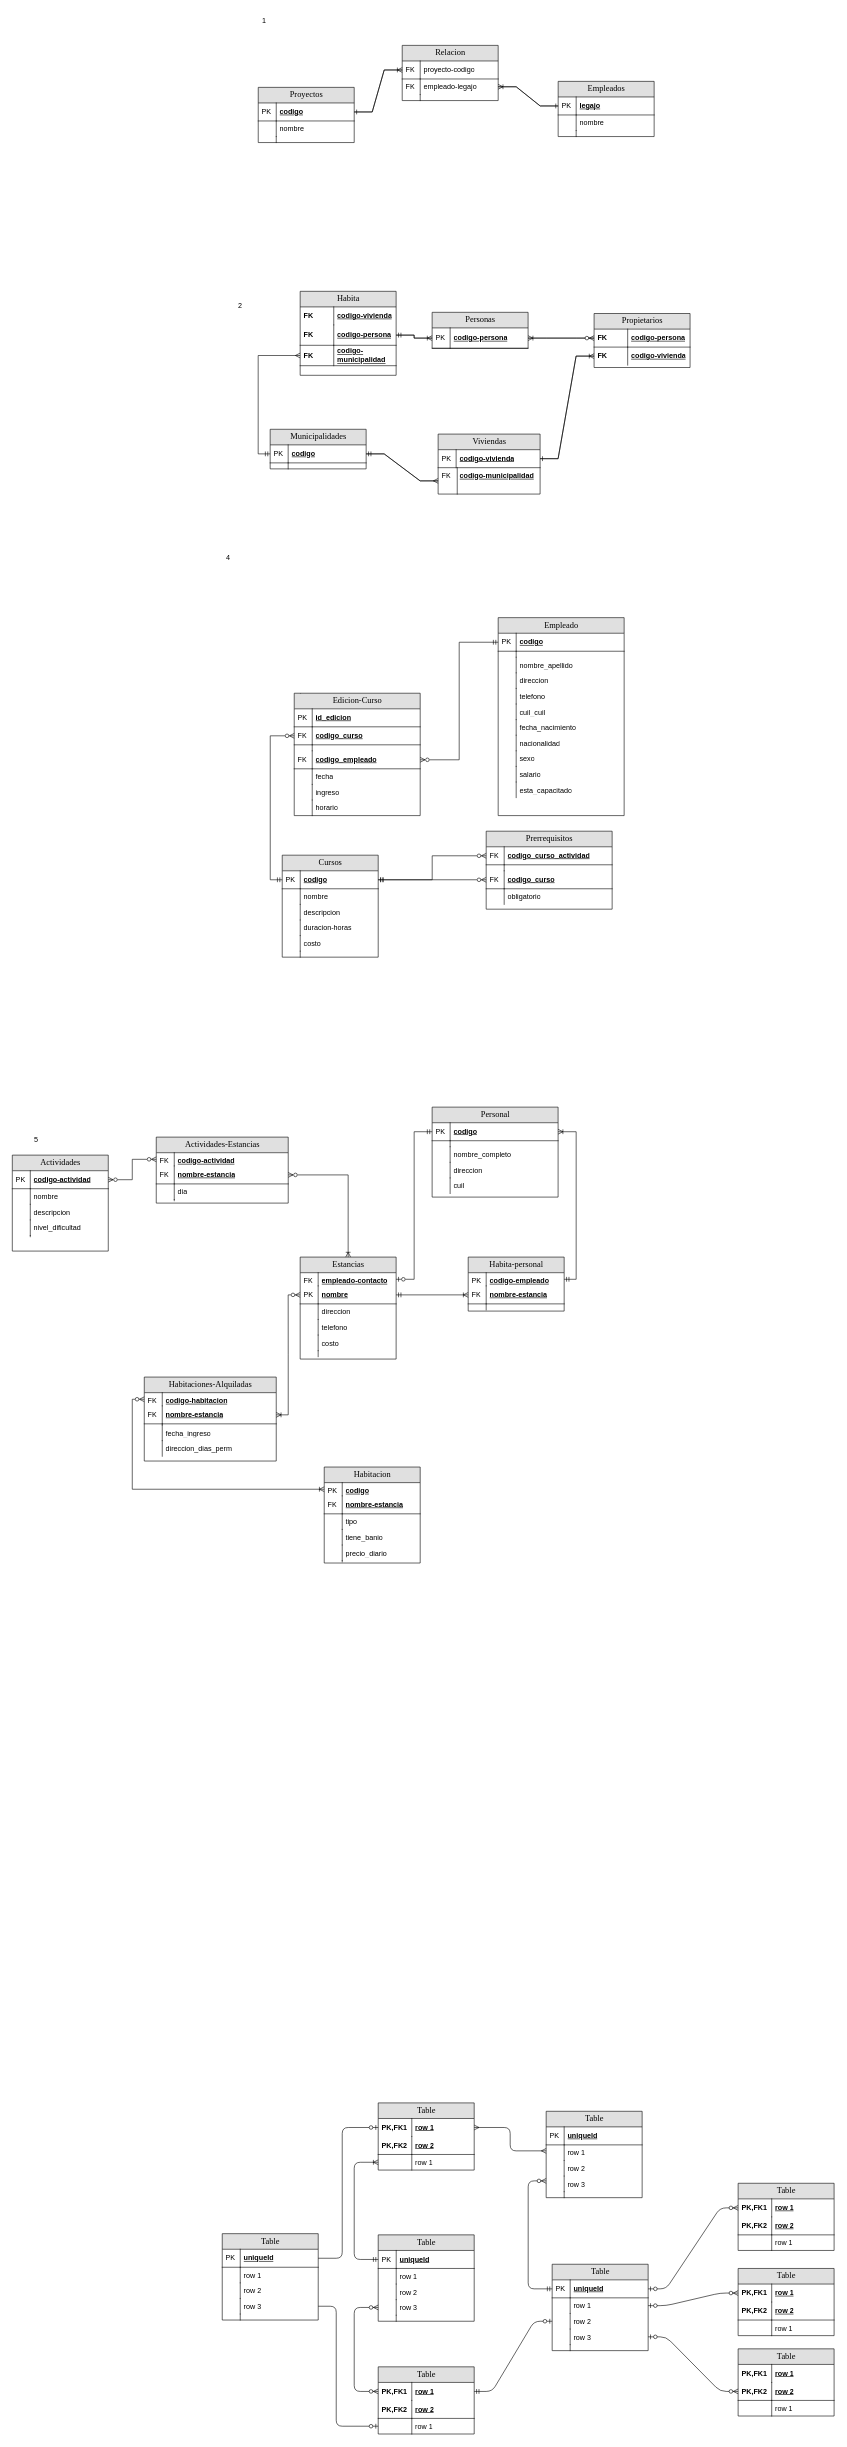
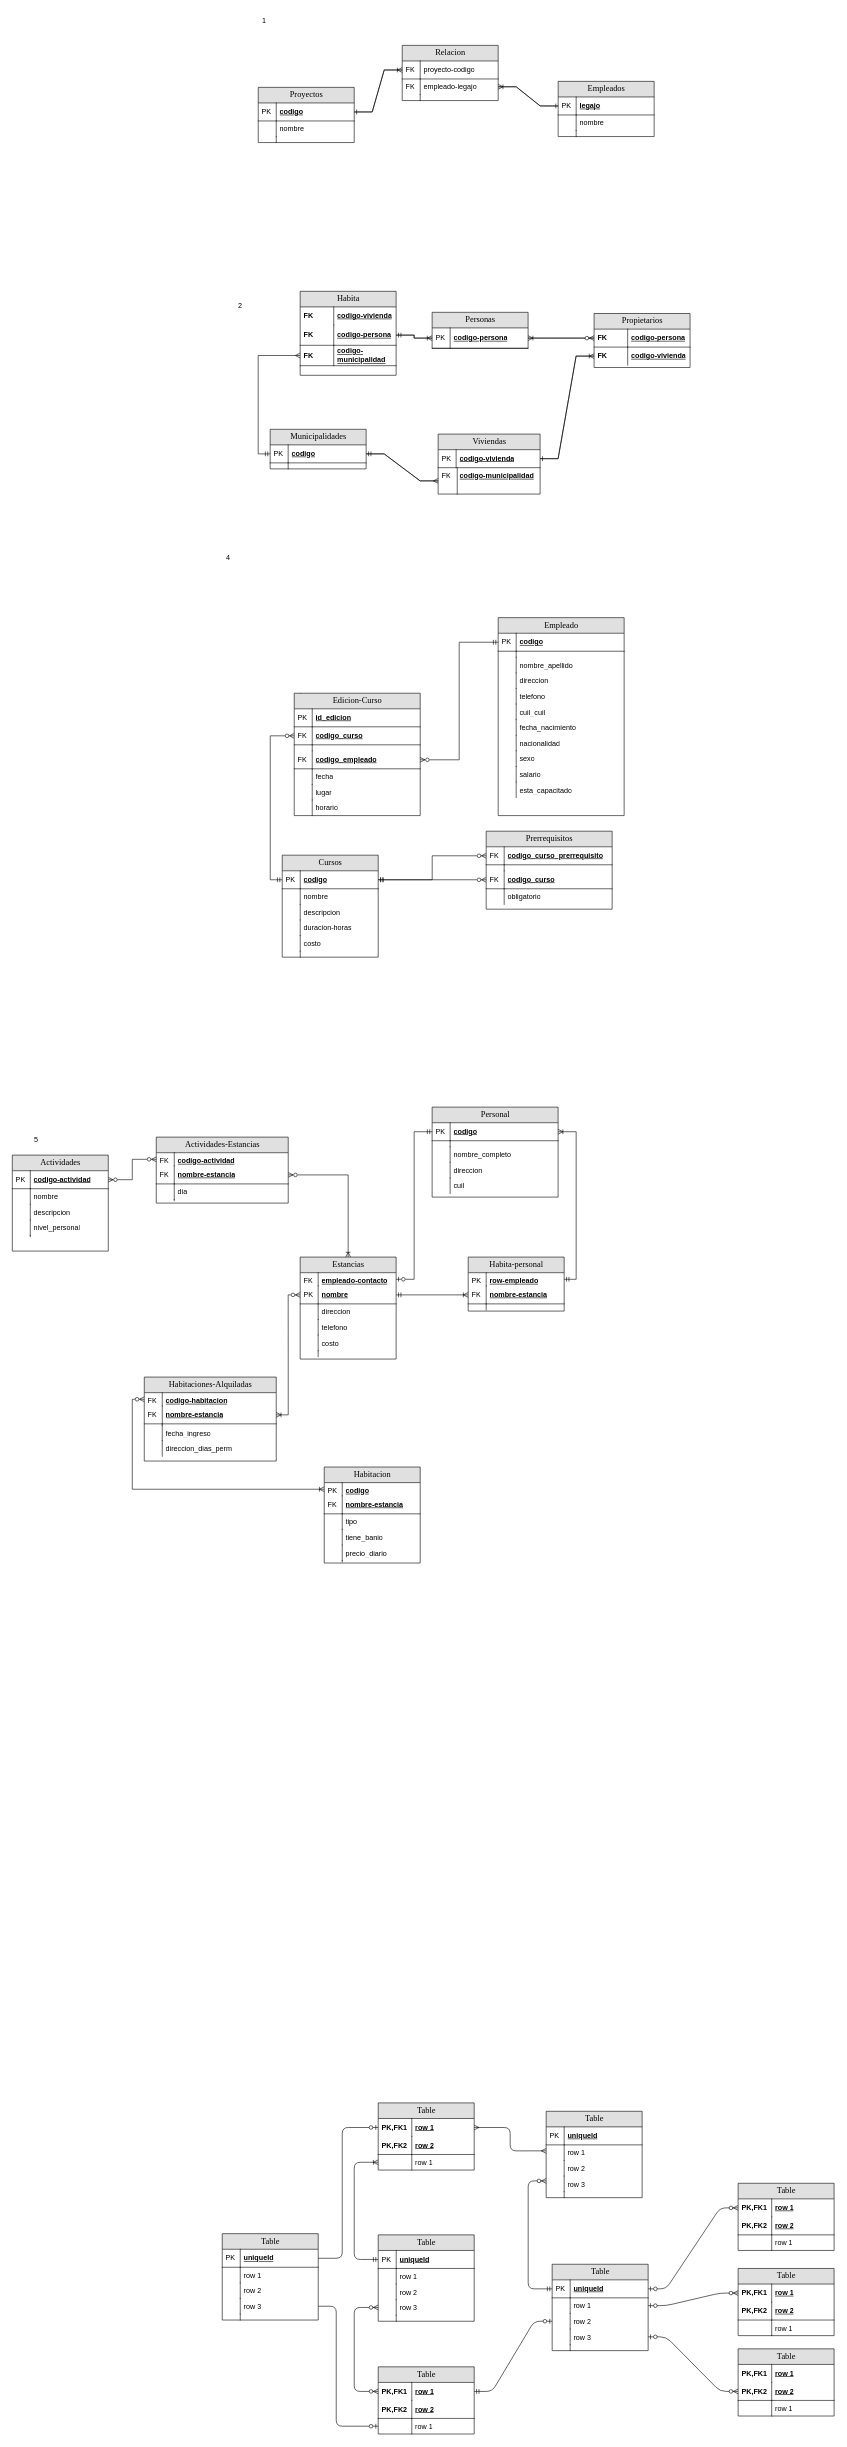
- <mxCell id="186" value="ingreso" style="shape=partialRectangle;top=0;left=0;right=0;bottom=0;html=1;align=left;verticalAlign=top;fillColor=none;spacingLeft=34;spacingRight=4;whiteSpace=wrap;overflow=hidden;rotatable=0;points=[[0,0.5],[1,0.5]];portConstraint=eastwest;dropTarget=0;" vertex="1" parent="175"><mxGeometry y="152" width="210" height="26" as="geometry" /></mxCell>
+ <mxCell id="186" value="lugar" style="shape=partialRectangle;top=0;left=0;right=0;bottom=0;html=1;align=left;verticalAlign=top;fillColor=none;spacingLeft=34;spacingRight=4;whiteSpace=wrap;overflow=hidden;rotatable=0;points=[[0,0.5],[1,0.5]];portConstraint=eastwest;dropTarget=0;" vertex="1" parent="175"><mxGeometry y="152" width="210" height="26" as="geometry" /></mxCell>
- <mxCell id="167" value="codigo_curso_actividad" style="shape=partialRectangle;top=0;left=0;right=0;bottom=1;html=1;align=left;verticalAlign=middle;fillColor=none;spacingLeft=34;spacingRight=4;whiteSpace=wrap;overflow=hidden;rotatable=0;points=[[0,0.5],[1,0.5]];portConstraint=eastwest;dropTarget=0;fontStyle=5;" vertex="1" parent="166"><mxGeometry y="26" width="210" height="30" as="geometry" /></mxCell>
+ <mxCell id="167" value="codigo_curso_prerrequisito" style="shape=partialRectangle;top=0;left=0;right=0;bottom=1;html=1;align=left;verticalAlign=middle;fillColor=none;spacingLeft=34;spacingRight=4;whiteSpace=wrap;overflow=hidden;rotatable=0;points=[[0,0.5],[1,0.5]];portConstraint=eastwest;dropTarget=0;fontStyle=5;" vertex="1" parent="166"><mxGeometry y="26" width="210" height="30" as="geometry" /></mxCell>
- <mxCell id="281" value="nivel_dificultad" style="shape=partialRectangle;top=0;left=0;right=0;bottom=0;html=1;align=left;verticalAlign=top;fillColor=none;spacingLeft=34;spacingRight=4;whiteSpace=wrap;overflow=hidden;rotatable=0;points=[[0,0.5],[1,0.5]];portConstraint=eastwest;dropTarget=0;" vertex="1" parent="274"><mxGeometry y="108" width="160" height="26" as="geometry" /></mxCell>
+ <mxCell id="281" value="nivel_personal" style="shape=partialRectangle;top=0;left=0;right=0;bottom=0;html=1;align=left;verticalAlign=top;fillColor=none;spacingLeft=34;spacingRight=4;whiteSpace=wrap;overflow=hidden;rotatable=0;points=[[0,0.5],[1,0.5]];portConstraint=eastwest;dropTarget=0;" vertex="1" parent="274"><mxGeometry y="108" width="160" height="26" as="geometry" /></mxCell>
- <mxCell id="244" value="codigo-empleado" style="shape=partialRectangle;top=0;left=0;right=0;bottom=0;html=1;align=left;verticalAlign=top;fillColor=none;spacingLeft=34;spacingRight=4;whiteSpace=wrap;overflow=hidden;rotatable=0;points=[[0,0.5],[1,0.5]];portConstraint=eastwest;dropTarget=0;fontStyle=5" vertex="1" parent="243"><mxGeometry y="26" width="160" height="22" as="geometry" /></mxCell>
+ <mxCell id="244" value="row-empleado" style="shape=partialRectangle;top=0;left=0;right=0;bottom=0;html=1;align=left;verticalAlign=top;fillColor=none;spacingLeft=34;spacingRight=4;whiteSpace=wrap;overflow=hidden;rotatable=0;points=[[0,0.5],[1,0.5]];portConstraint=eastwest;dropTarget=0;fontStyle=5" vertex="1" parent="243"><mxGeometry y="26" width="160" height="22" as="geometry" /></mxCell>
